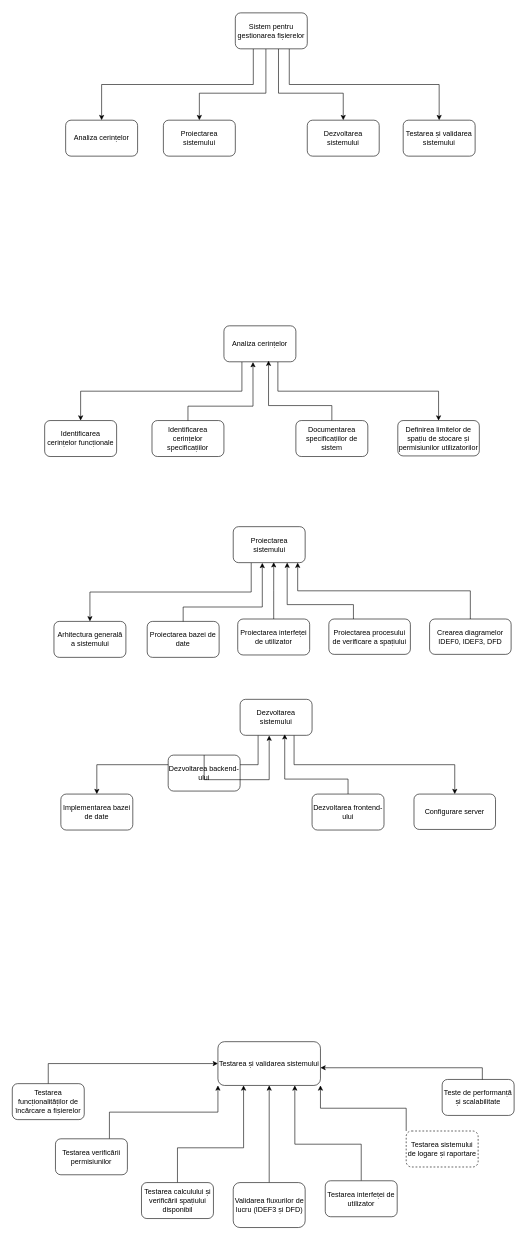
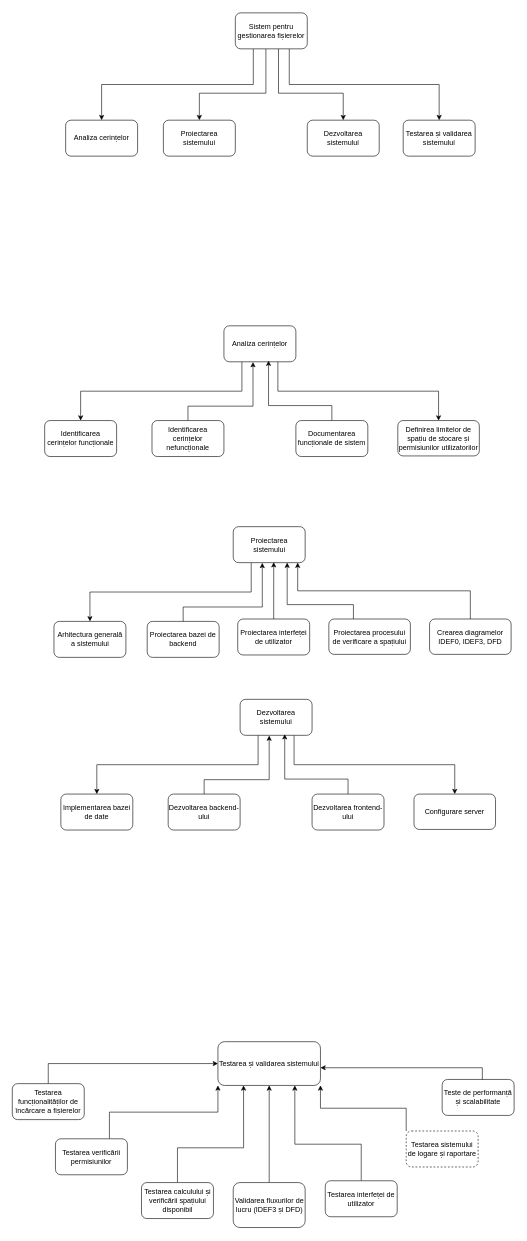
- <mxCell id="17" value="Identificarea cerințelor specificațiilor" style="rounded=1;whiteSpace=wrap;html=1;" vertex="1" parent="1"><mxGeometry x="253" y="700" width="120" height="60" as="geometry" /></mxCell>
+ <mxCell id="17" value="Identificarea cerințelor nefuncționale" style="rounded=1;whiteSpace=wrap;html=1;" vertex="1" parent="1"><mxGeometry x="253" y="700" width="120" height="60" as="geometry" /></mxCell>
- <mxCell id="16" value="Documentarea specificațiilor de sistem" style="rounded=1;whiteSpace=wrap;html=1;" vertex="1" parent="1"><mxGeometry x="493" y="700" width="120" height="60" as="geometry" /></mxCell>
+ <mxCell id="16" value="Documentarea funcționale de sistem" style="rounded=1;whiteSpace=wrap;html=1;" vertex="1" parent="1"><mxGeometry x="493" y="700" width="120" height="60" as="geometry" /></mxCell>
- <mxCell id="25" value="Proiectarea bazei de date" style="rounded=1;whiteSpace=wrap;html=1;" vertex="1" parent="1"><mxGeometry x="245" y="1035" width="120" height="60" as="geometry" /></mxCell>
+ <mxCell id="25" value="Proiectarea bazei de backend" style="rounded=1;whiteSpace=wrap;html=1;" vertex="1" parent="1"><mxGeometry x="245" y="1035" width="120" height="60" as="geometry" /></mxCell>
- <mxCell id="37" value="Dezvoltarea backend-ului" style="rounded=1;whiteSpace=wrap;html=1;" vertex="1" parent="1"><mxGeometry x="280" y="1258" width="120" height="60" as="geometry" /></mxCell>
+ <mxCell id="37" value="Dezvoltarea backend-ului" style="rounded=1;whiteSpace=wrap;html=1;" vertex="1" parent="1"><mxGeometry x="280" y="1323" width="120" height="60" as="geometry" /></mxCell>
